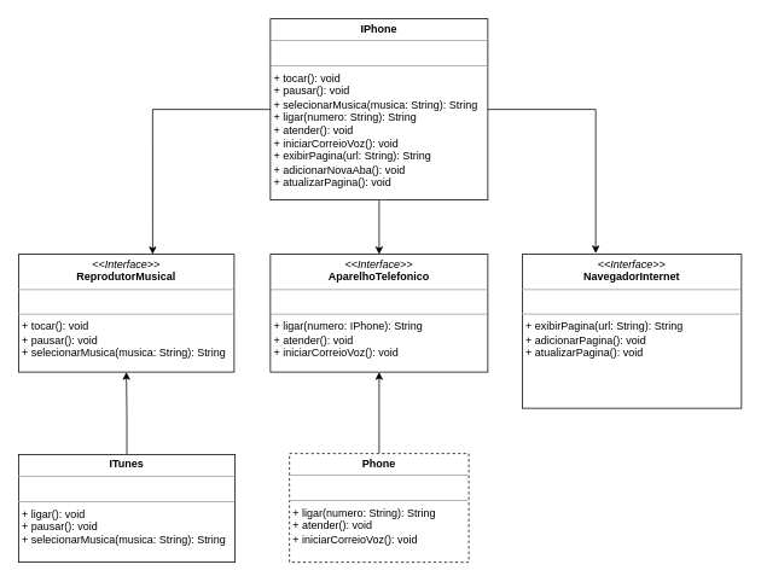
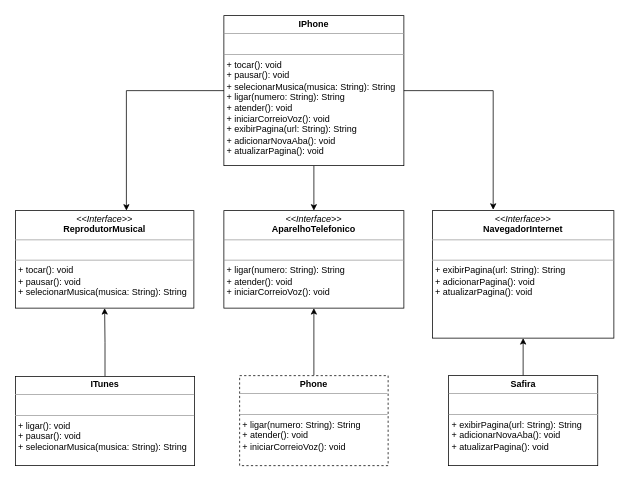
- <mxCell id="3" value="&lt;p style=&quot;margin:0px;margin-top:4px;text-align:center;&quot;&gt;&lt;i&gt;&amp;lt;&amp;lt;Interface&amp;gt;&amp;gt;&lt;/i&gt;&lt;br&gt;&lt;b&gt;AparelhoTelefonico&lt;/b&gt;&lt;br&gt;&lt;/p&gt;&lt;hr size=&quot;1&quot;&gt;&lt;p style=&quot;margin:0px;margin-left:4px;&quot;&gt;&lt;br&gt;&lt;/p&gt;&lt;hr size=&quot;1&quot;&gt;&lt;p style=&quot;margin: 0px 0px 0px 4px;&quot;&gt;+ ligar(numero: IPhone): String&lt;/p&gt;&lt;p style=&quot;margin: 0px 0px 0px 4px;&quot;&gt;+ atender(): void&lt;br&gt;&lt;/p&gt;&lt;p style=&quot;margin: 0px 0px 0px 4px;&quot;&gt;+ iniciarCorreioVoz(): void&lt;/p&gt;" style="verticalAlign=top;align=left;overflow=fill;fontSize=12;fontFamily=Helvetica;html=1;whiteSpace=wrap;" parent="1" vertex="1"><mxGeometry x="298" y="280" width="240" height="130" as="geometry" /></mxCell>
+ <mxCell id="3" value="&lt;p style=&quot;margin:0px;margin-top:4px;text-align:center;&quot;&gt;&lt;i&gt;&amp;lt;&amp;lt;Interface&amp;gt;&amp;gt;&lt;/i&gt;&lt;br&gt;&lt;b&gt;AparelhoTelefonico&lt;/b&gt;&lt;br&gt;&lt;/p&gt;&lt;hr size=&quot;1&quot;&gt;&lt;p style=&quot;margin:0px;margin-left:4px;&quot;&gt;&lt;br&gt;&lt;/p&gt;&lt;hr size=&quot;1&quot;&gt;&lt;p style=&quot;margin: 0px 0px 0px 4px;&quot;&gt;+ ligar(numero: String): String&lt;/p&gt;&lt;p style=&quot;margin: 0px 0px 0px 4px;&quot;&gt;+ atender(): void&lt;br&gt;&lt;/p&gt;&lt;p style=&quot;margin: 0px 0px 0px 4px;&quot;&gt;+ iniciarCorreioVoz(): void&lt;/p&gt;" style="verticalAlign=top;align=left;overflow=fill;fontSize=12;fontFamily=Helvetica;html=1;whiteSpace=wrap;" parent="1" vertex="1"><mxGeometry x="298" y="280" width="240" height="130" as="geometry" /></mxCell>
+ <mxCell id="11" value="" style="edgeStyle=orthogonalEdgeStyle;rounded=0;orthogonalLoop=1;jettySize=auto;html=1;" edge="1" parent="1" source="12" target="4"><mxGeometry relative="1" as="geometry" /></mxCell>
+ <mxCell id="12" value="&lt;p style=&quot;margin:0px;margin-top:4px;text-align:center;&quot;&gt;&lt;b&gt;Safira&lt;/b&gt;&lt;/p&gt;&lt;hr size=&quot;1&quot;&gt;&lt;p style=&quot;margin:0px;margin-left:4px;&quot;&gt;&lt;br&gt;&lt;/p&gt;&lt;hr size=&quot;1&quot;&gt;&lt;p style=&quot;margin:0px;margin-left:4px;&quot;&gt;+ exibirPagina(url: String): String&lt;/p&gt;&lt;p style=&quot;border-color: var(--border-color); margin: 0px 0px 0px 4px;&quot;&gt;+ adicionarNovaAba(): void&lt;/p&gt;&lt;p style=&quot;border-color: var(--border-color); margin: 0px 0px 0px 4px;&quot;&gt;+ atualizarPagina(): void&lt;br&gt;&lt;/p&gt;&lt;p style=&quot;border-color: var(--border-color); margin: 0px 0px 0px 4px;&quot;&gt;&lt;br style=&quot;border-color: var(--border-color);&quot;&gt;&lt;/p&gt;" style="verticalAlign=top;align=left;overflow=fill;fontSize=12;fontFamily=Helvetica;html=1;whiteSpace=wrap;" parent="1" vertex="1"><mxGeometry x="597.5" y="500" width="199" height="120" as="geometry" /></mxCell>
